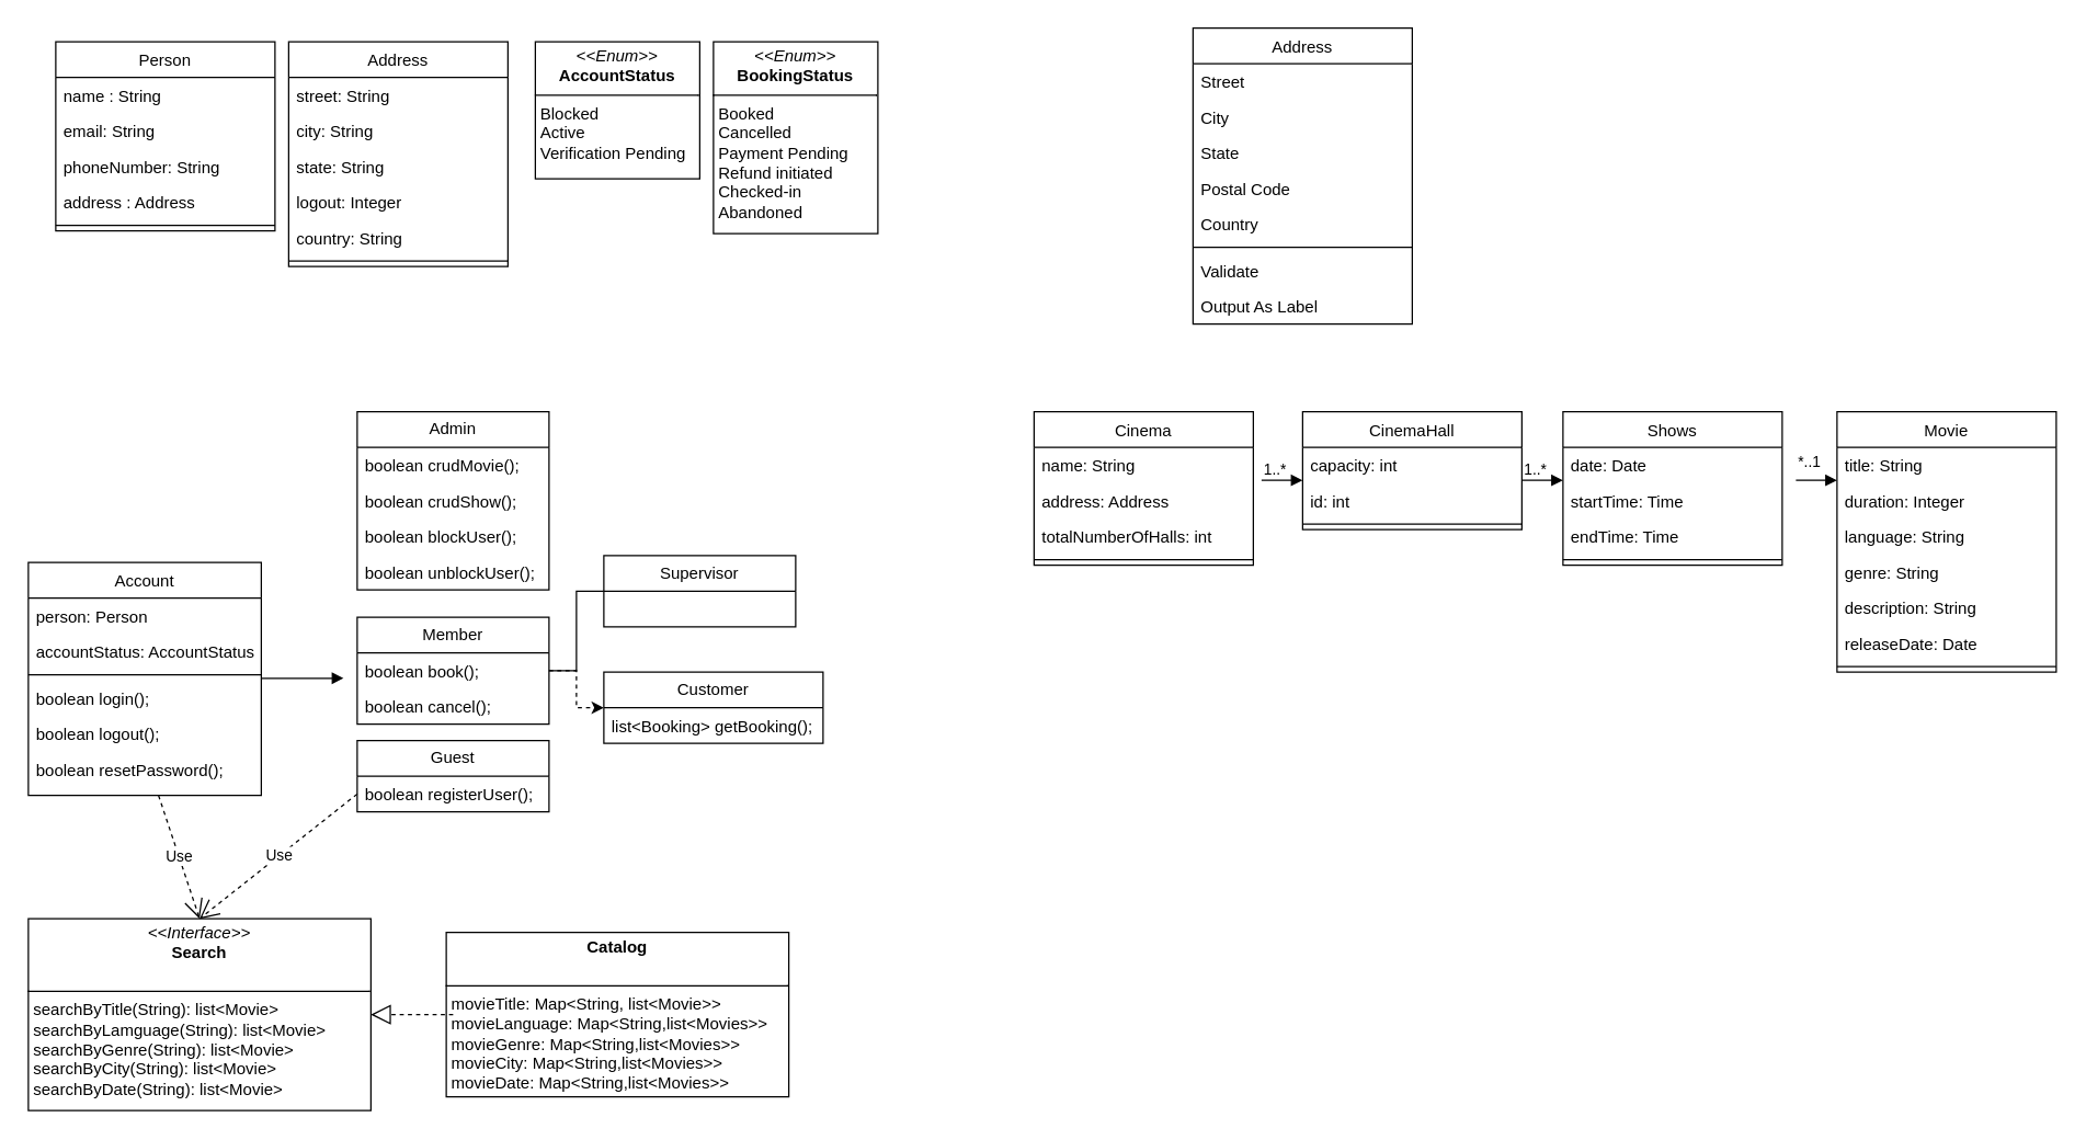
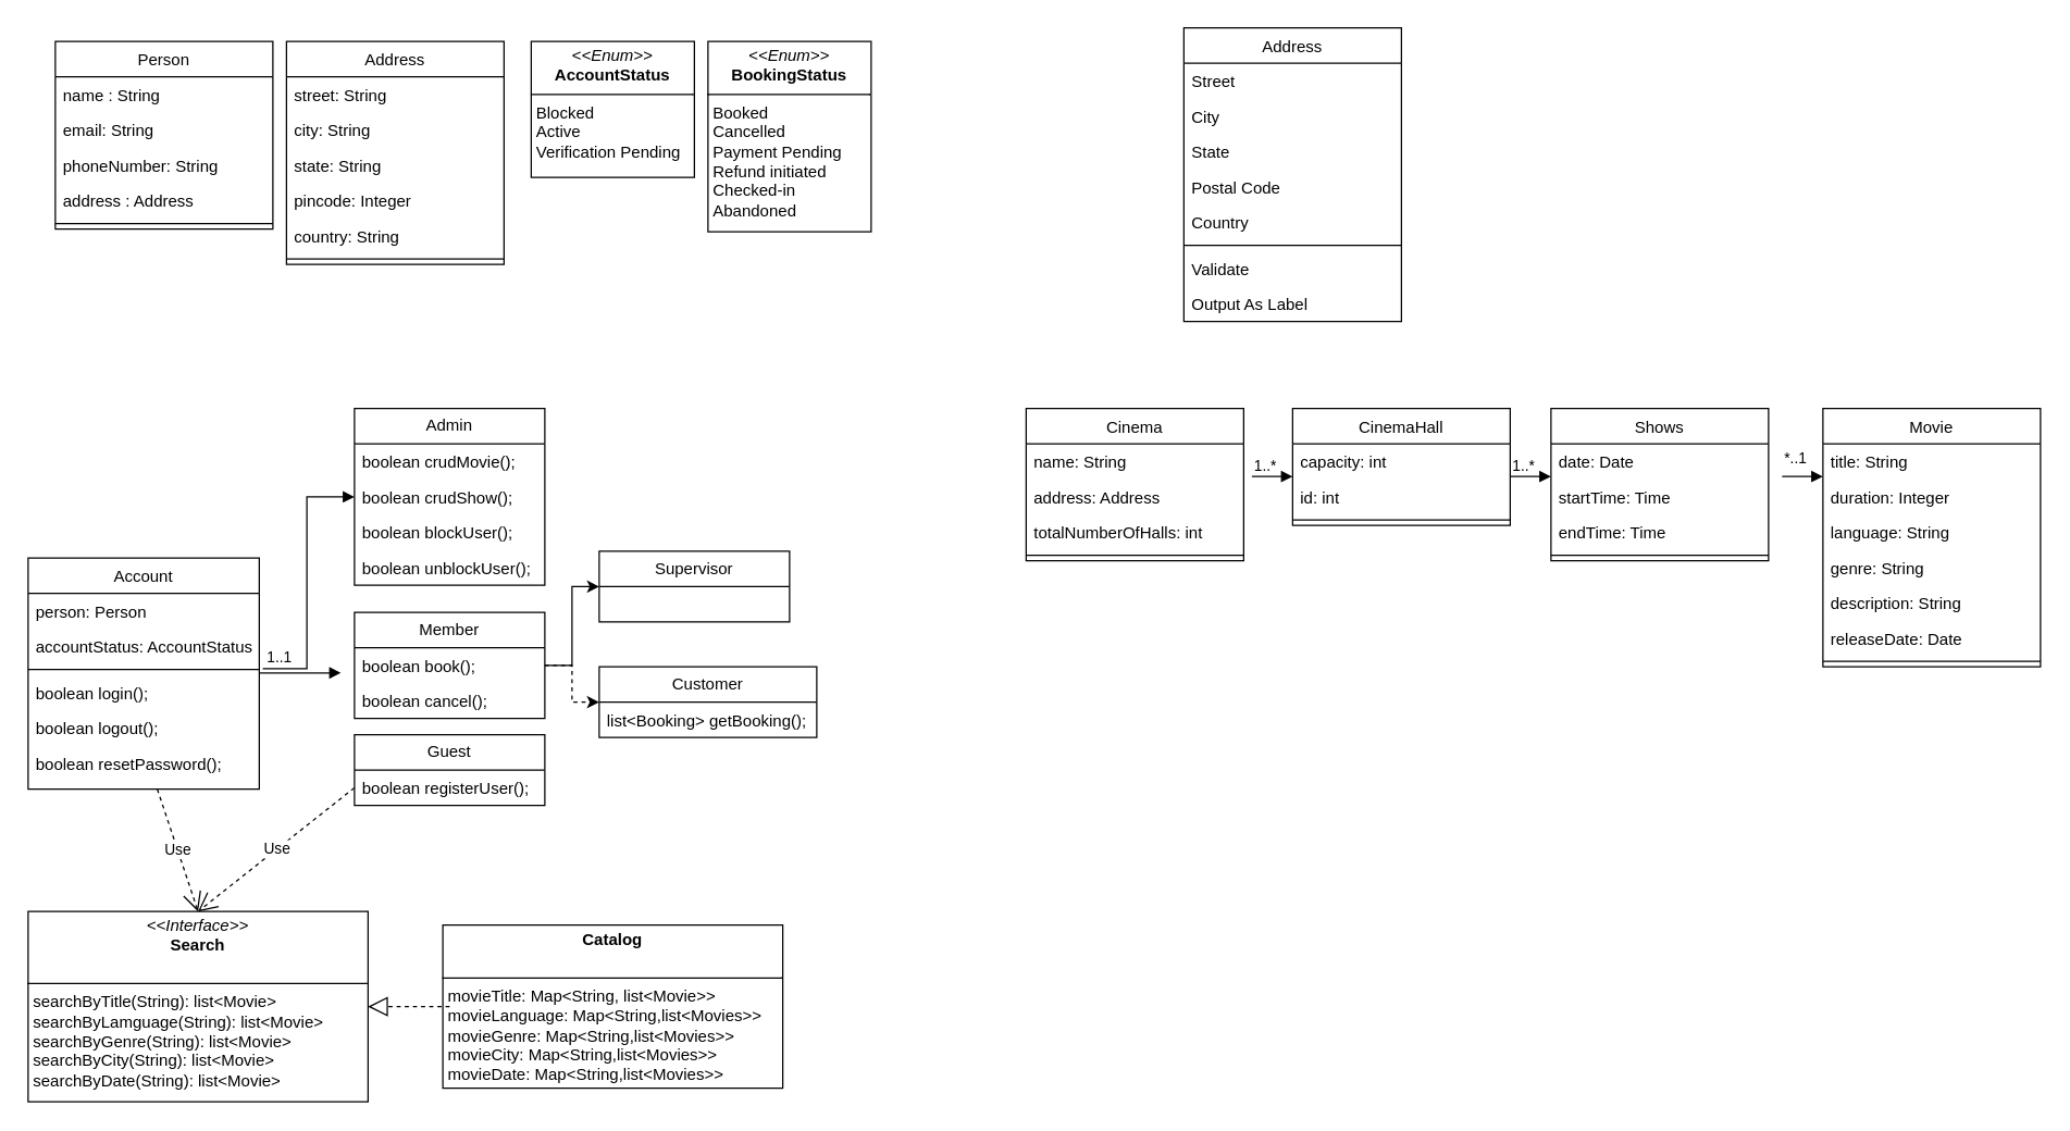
- <mxCell id="6" value="logout: Integer" style="text;align=left;verticalAlign=top;spacingLeft=4;spacingRight=4;overflow=hidden;rotatable=0;points=[[0,0.5],[1,0.5]];portConstraint=eastwest;rounded=0;shadow=0;html=0;" parent="2" vertex="1"><mxGeometry y="104" width="160" height="26" as="geometry" /></mxCell>
+ <mxCell id="6" value="pincode: Integer" style="text;align=left;verticalAlign=top;spacingLeft=4;spacingRight=4;overflow=hidden;rotatable=0;points=[[0,0.5],[1,0.5]];portConstraint=eastwest;rounded=0;shadow=0;html=0;" parent="2" vertex="1"><mxGeometry y="104" width="160" height="26" as="geometry" /></mxCell>
+ <mxCell id="38" value="" style="endArrow=block;endFill=1;html=1;edgeStyle=orthogonalEdgeStyle;align=left;verticalAlign=top;rounded=0;entryX=0;entryY=0.5;entryDx=0;entryDy=0;exitX=1.015;exitY=1.131;exitDx=0;exitDy=0;exitPerimeter=0;" edge="1" parent="1" source="28" target="35"><mxGeometry x="-1" relative="1" as="geometry"><mxPoint x="200" y="340" as="sourcePoint" /><mxPoint x="360" y="340" as="targetPoint" /></mxGeometry></mxCell>
+ <mxCell id="39" value="1..1" style="edgeLabel;resizable=0;html=1;align=left;verticalAlign=bottom;" connectable="0" vertex="1" parent="38"><mxGeometry x="-1" relative="1" as="geometry"><mxPoint x="1" as="offset" /></mxGeometry></mxCell>
- <mxCell id="48" style="edgeStyle=orthogonalEdgeStyle;rounded=0;orthogonalLoop=1;jettySize=auto;html=1;entryX=0;entryY=0.5;entryDx=0;entryDy=0;endArrow=none;" edge="1" parent="1" source="43" target="47"><mxGeometry relative="1" as="geometry" /></mxCell>
+ <mxCell id="48" style="edgeStyle=orthogonalEdgeStyle;rounded=0;orthogonalLoop=1;jettySize=auto;html=1;entryX=0;entryY=0.5;entryDx=0;entryDy=0;" edge="1" parent="1" source="43" target="47"><mxGeometry relative="1" as="geometry" /></mxCell>
